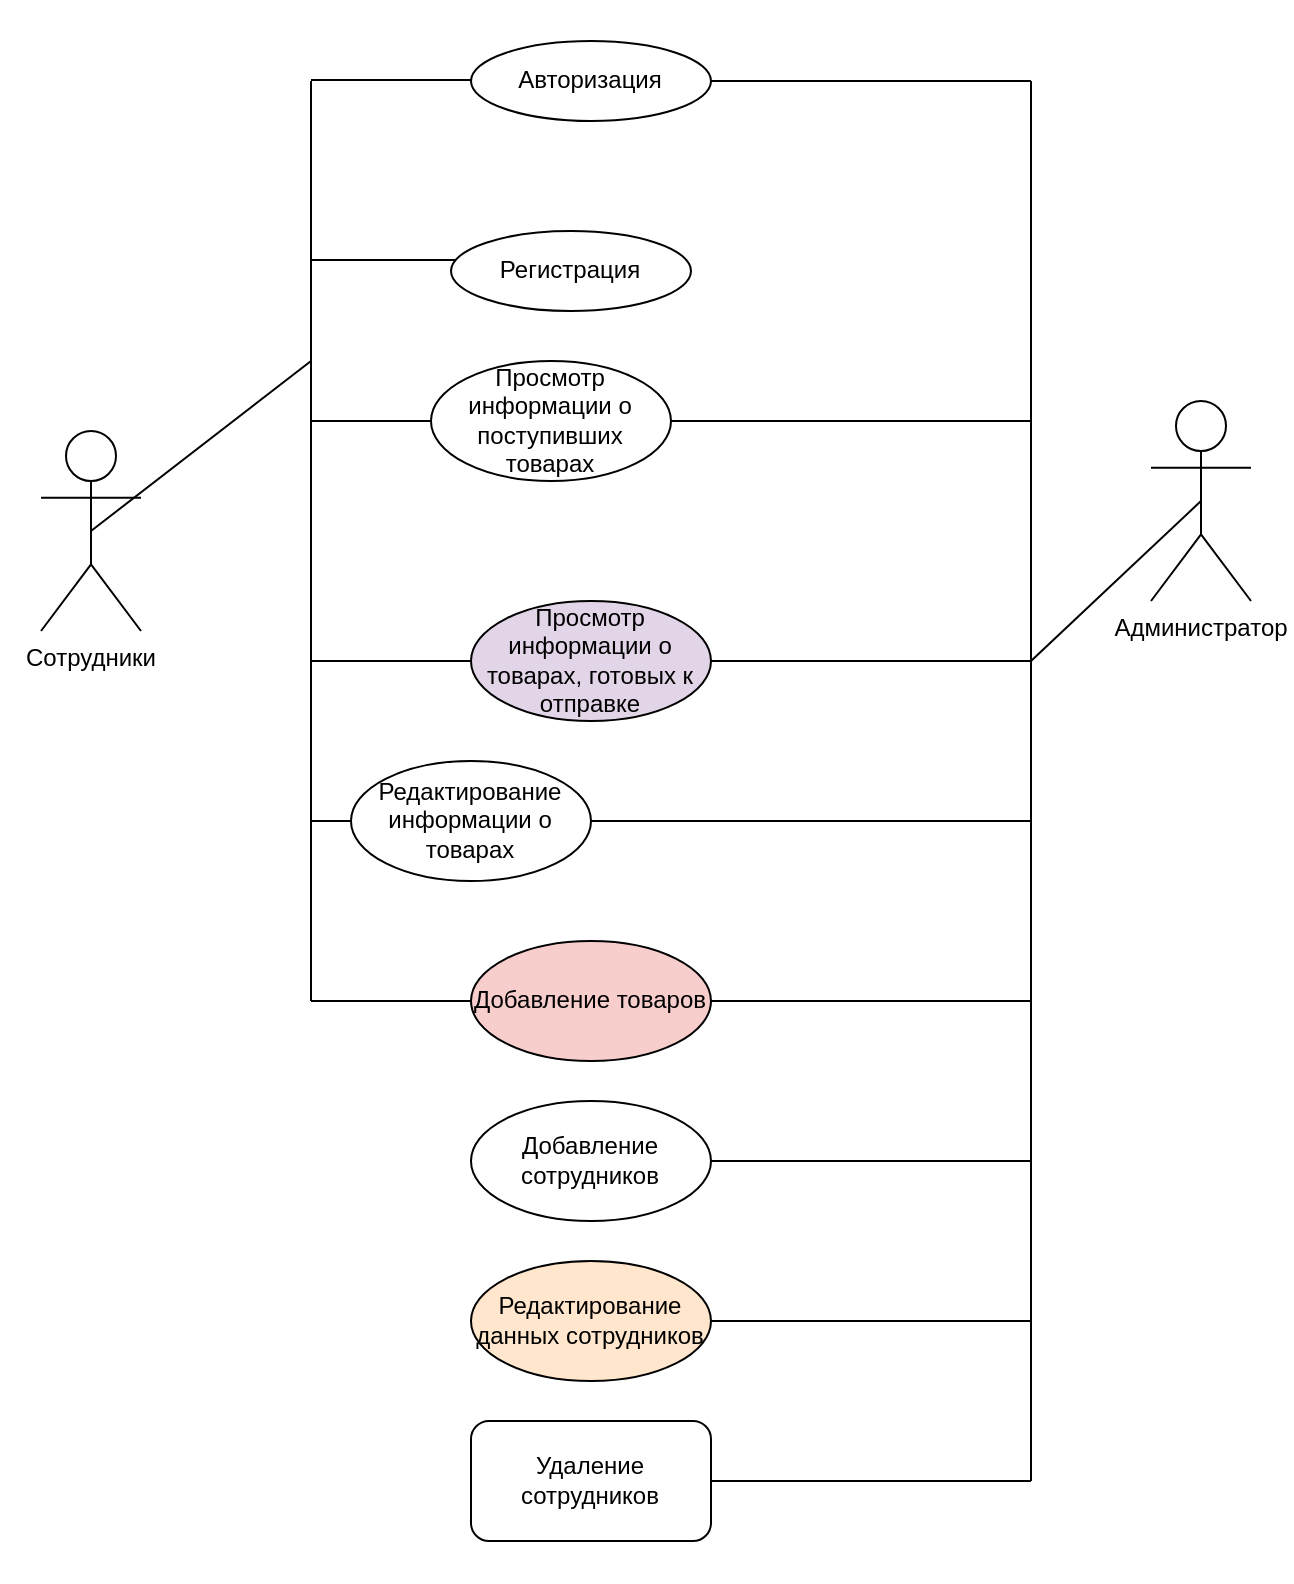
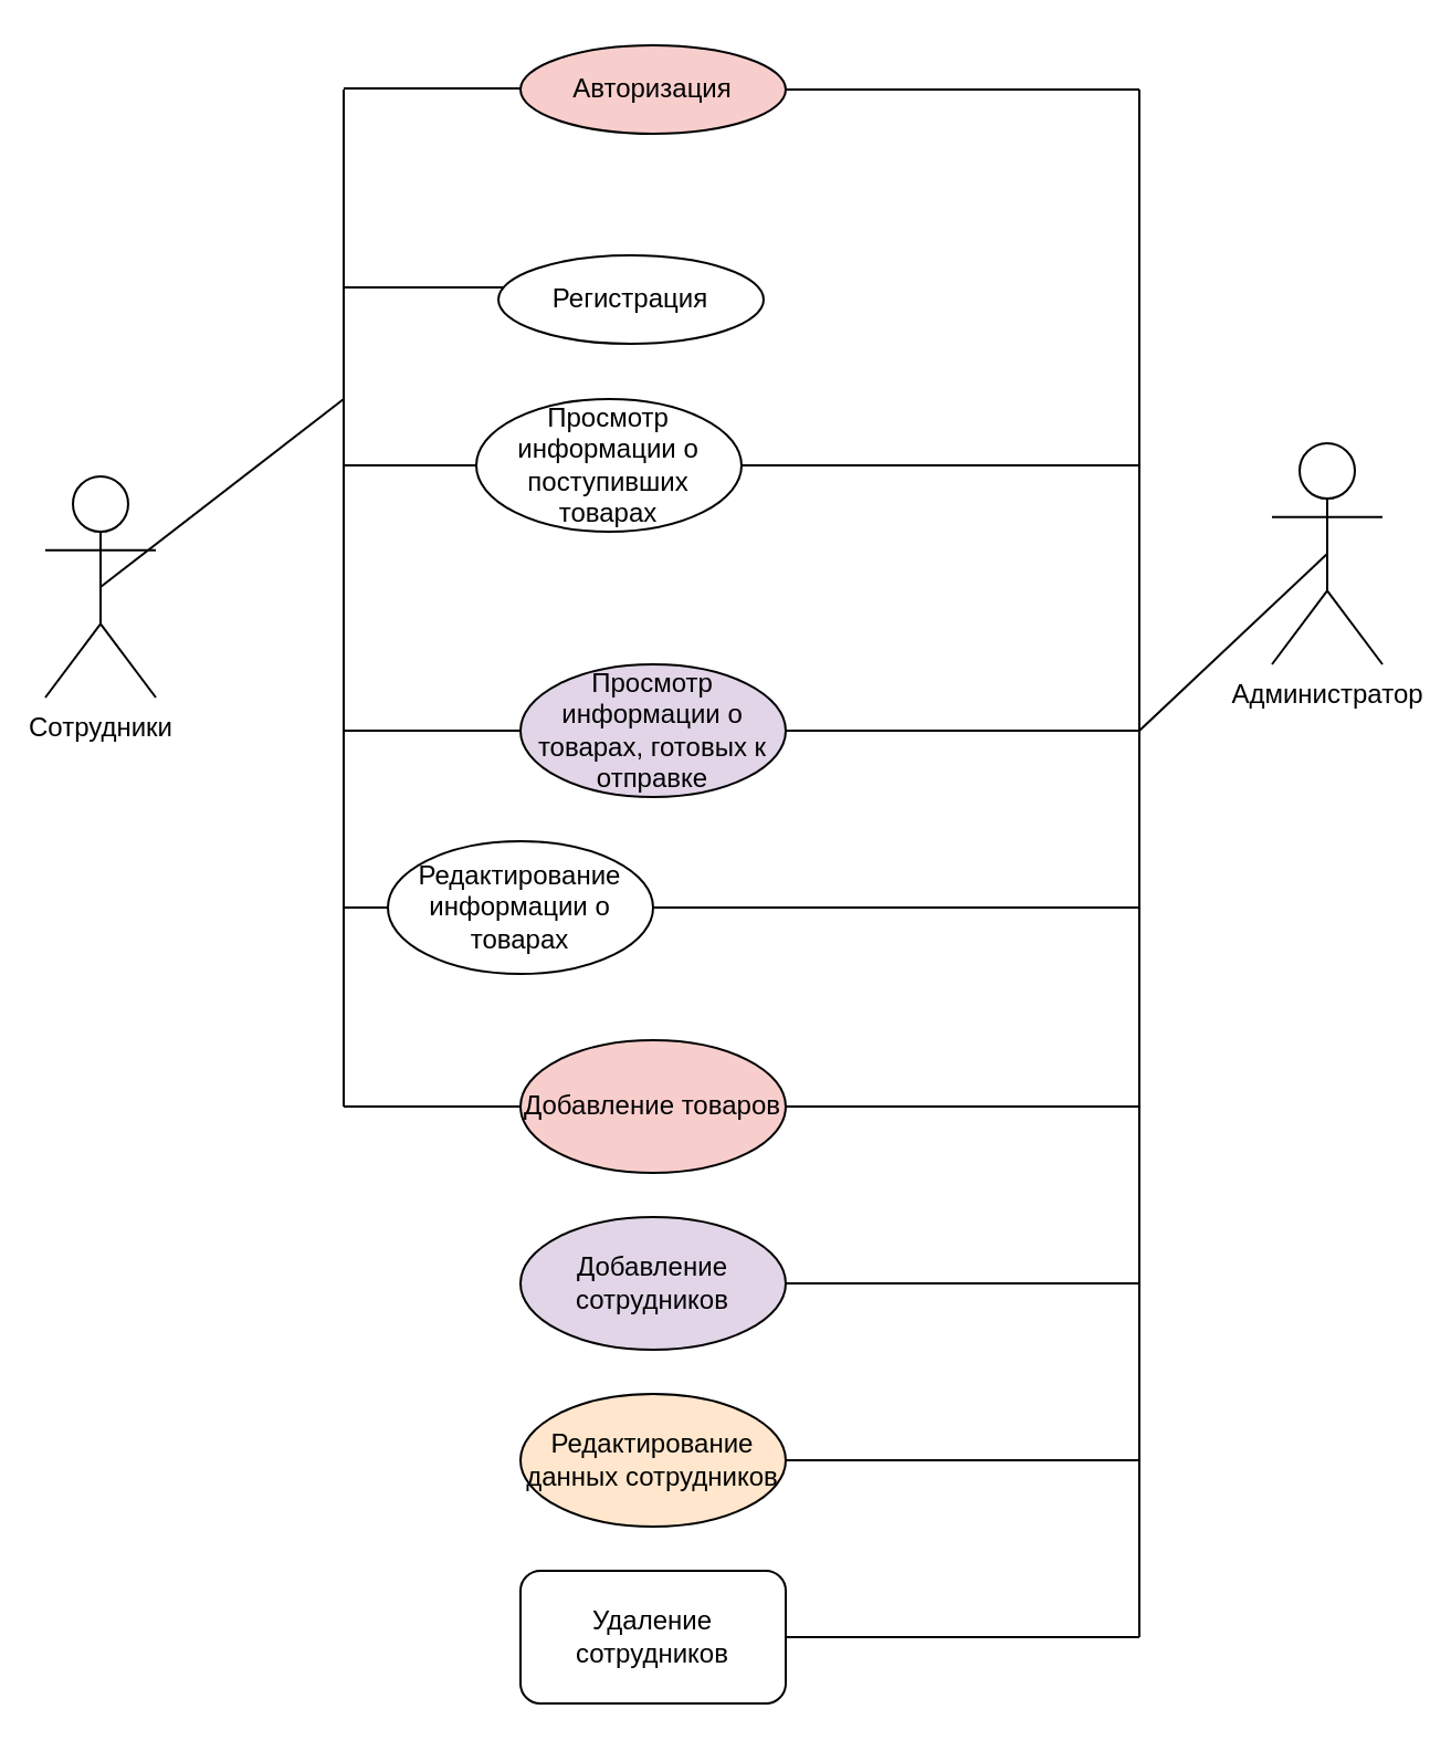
- <mxCell id="6" value="&lt;div&gt;Авторизация&lt;/div&gt;" style="ellipse;whiteSpace=wrap;html=1;" parent="3" vertex="1"><mxGeometry x="80" width="120" height="40" as="geometry" /></mxCell>
+ <mxCell id="6" value="&lt;div&gt;Авторизация&lt;/div&gt;" style="ellipse;whiteSpace=wrap;html=1;fillColor=#f8cecc;" parent="3" vertex="1"><mxGeometry x="80" width="120" height="40" as="geometry" /></mxCell>
- <mxCell id="32" value="Добавление сотрудников" style="ellipse;whiteSpace=wrap;html=1;" vertex="1" parent="1"><mxGeometry x="235" y="550" width="120" height="60" as="geometry" /></mxCell>
+ <mxCell id="32" value="Добавление сотрудников" style="ellipse;whiteSpace=wrap;html=1;fillColor=#e1d5e7;" vertex="1" parent="1"><mxGeometry x="235" y="550" width="120" height="60" as="geometry" /></mxCell>
